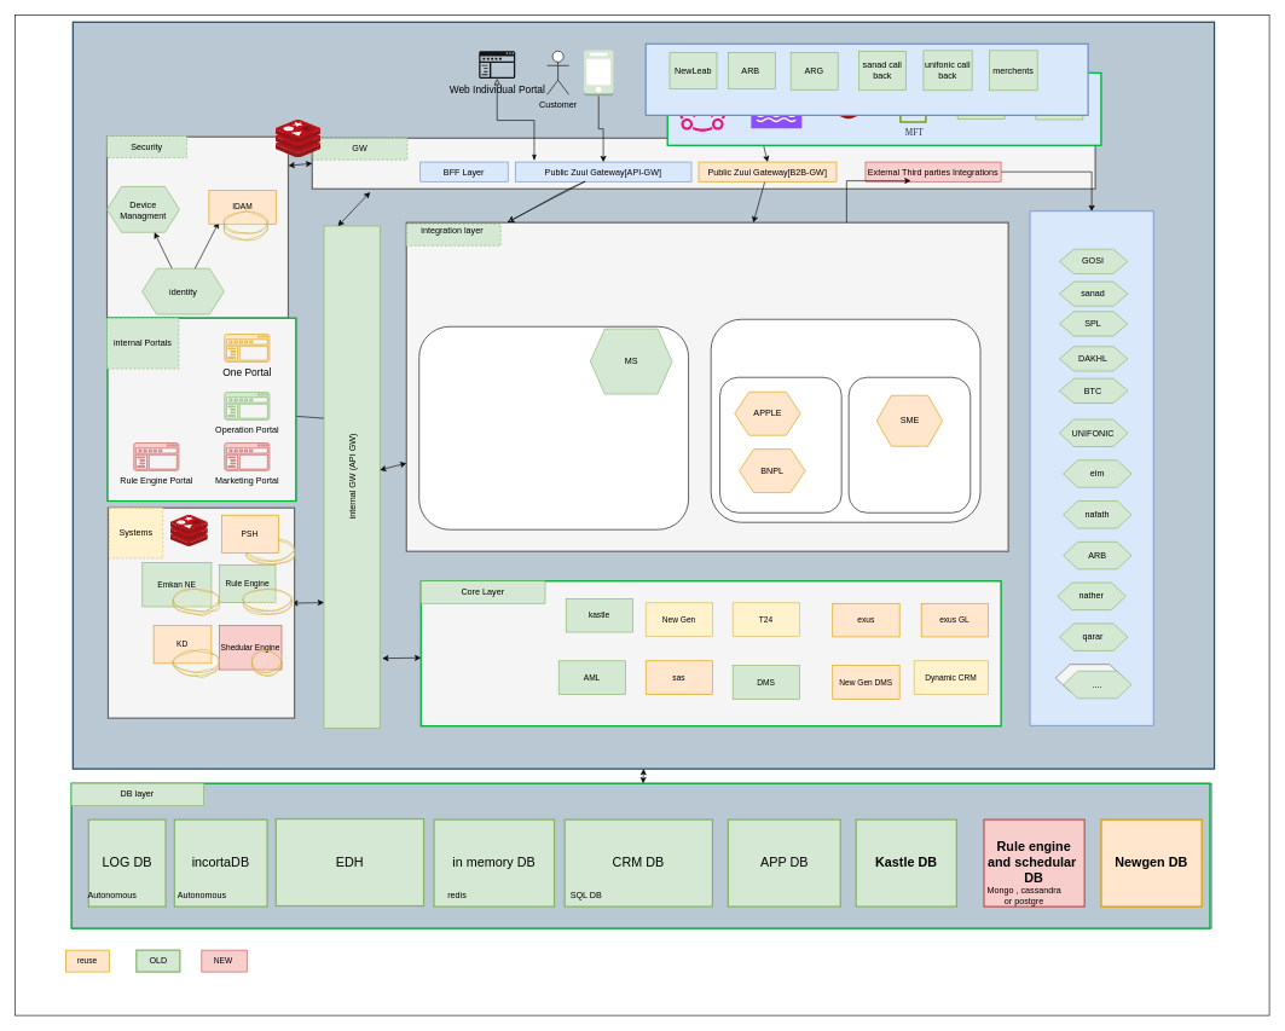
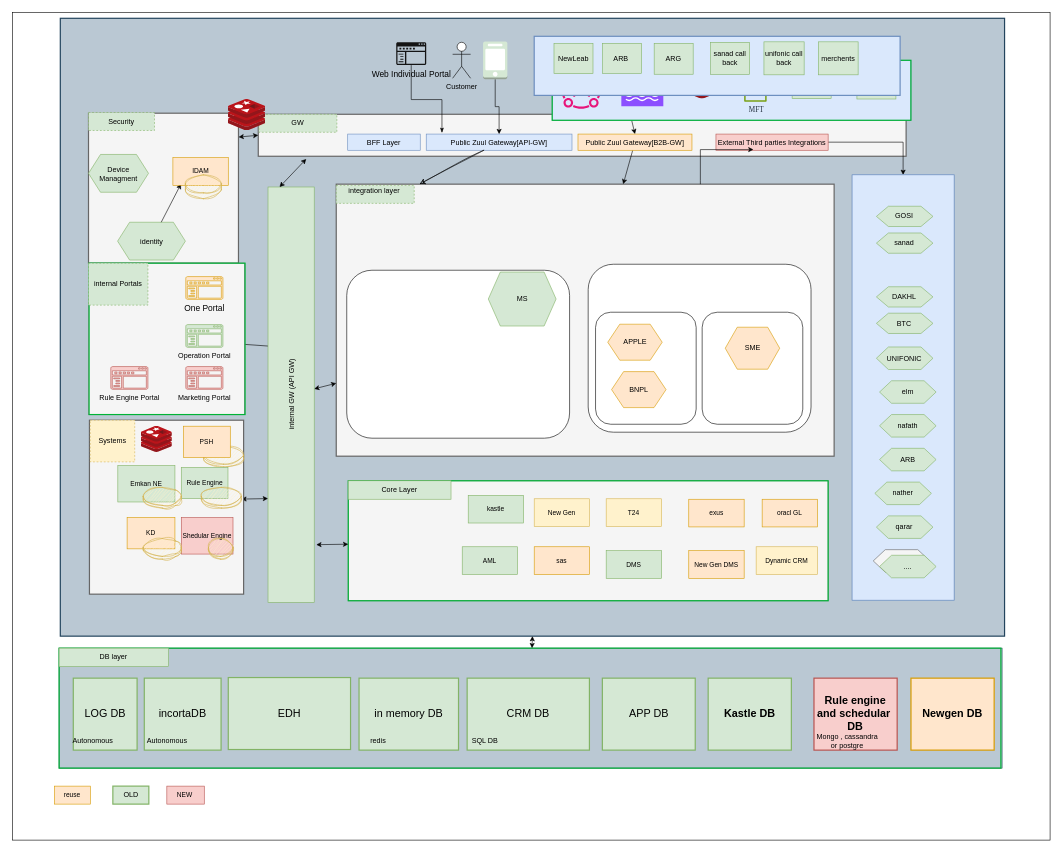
- <mxCell id="30" style="edgeStyle=orthogonalEdgeStyle;rounded=0;orthogonalLoop=1;jettySize=auto;html=1;startArrow=classicThin;startFill=1;endArrow=block;endFill=0;exitX=0.108;exitY=-0.075;exitDx=0;exitDy=0;exitPerimeter=0;" parent="1" source="26" target="31" edge="1"><mxGeometry relative="1" as="geometry" /></mxCell>
+ <mxCell id="30" style="edgeStyle=orthogonalEdgeStyle;rounded=0;orthogonalLoop=1;jettySize=auto;html=1;startArrow=classicThin;startFill=1;endArrow=none;endFill=0;exitX=0.108;exitY=-0.075;exitDx=0;exitDy=0;exitPerimeter=0;" parent="1" source="26" target="31" edge="1"><mxGeometry relative="1" as="geometry" /></mxCell>
- <mxCell id="75" style="rounded=0;hachureGap=4;orthogonalLoop=1;jettySize=auto;html=1;fontFamily=Architects Daughter;fontSource=https%3A%2F%2Ffonts.googleapis.com%2Fcss%3Ffamily%3DArchitects%2BDaughter;" parent="1" source="76" target="74" edge="1"><mxGeometry relative="1" as="geometry" /></mxCell>
- <mxCell id="90" value="SPL" style="shape=hexagon;perimeter=hexagonPerimeter2;whiteSpace=wrap;html=1;fixedSize=1;fillColor=#d5e8d4;strokeColor=#82b366;" parent="84" vertex="1"><mxGeometry x="5.238" y="102.762" width="94.286" height="33.785" as="geometry" /></mxCell>
- <mxCell id="44" value="exus GL" style="rounded=0;whiteSpace=wrap;html=1;fontSize=11;fillColor=#ffe6cc;strokeColor=#d79b00;" parent="36" vertex="1"><mxGeometry x="690.002" y="30.769" width="92.308" height="46.154" as="geometry" /></mxCell>
+ <mxCell id="44" value="oracl GL" style="rounded=0;whiteSpace=wrap;html=1;fontSize=11;fillColor=#ffe6cc;strokeColor=#d79b00;" parent="36" vertex="1"><mxGeometry x="690.002" y="30.769" width="92.308" height="46.154" as="geometry" /></mxCell>
